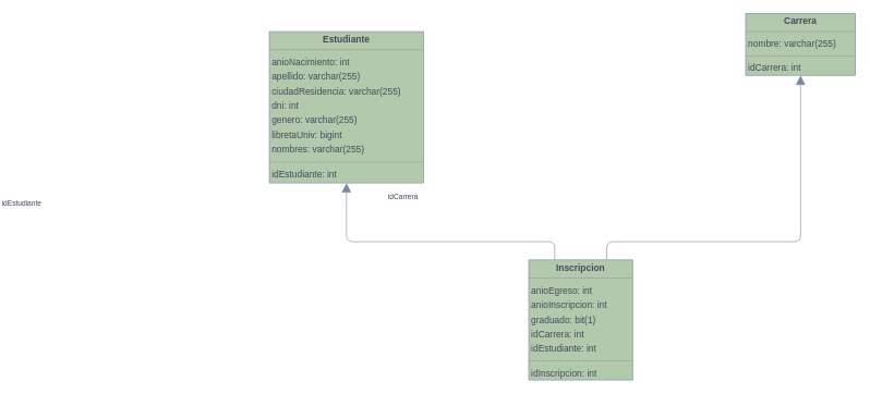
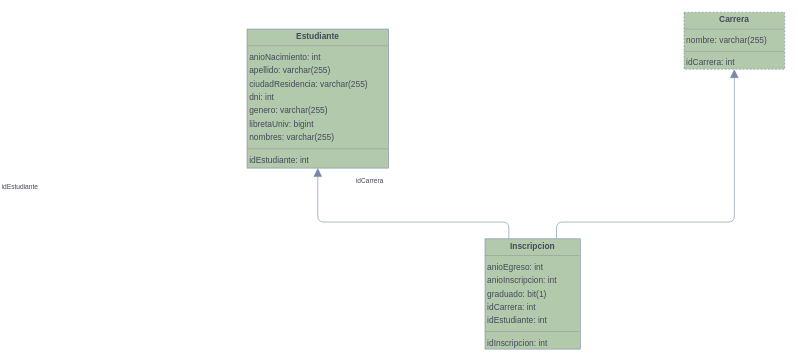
- <mxCell id="2" value="&lt;p style=&quot;margin:0px;margin-top:4px;text-align:center;&quot;&gt;&lt;b&gt;Carrera&lt;/b&gt;&lt;/p&gt;&lt;hr size=&quot;1&quot;/&gt;&lt;p style=&quot;margin:0 0 0 4px;line-height:1.6;&quot;&gt; nombre: varchar(255)&lt;/p&gt;&lt;hr size=&quot;1&quot;/&gt;&lt;p style=&quot;margin:0 0 0 4px;line-height:1.6;&quot;&gt; idCarrera: int&lt;/p&gt;" style="verticalAlign=top;align=left;overflow=fill;fontSize=14;fontFamily=Helvetica;html=1;rounded=0;shadow=0;comic=0;labelBackgroundColor=none;strokeWidth=1;fillColor=#B2C9AB;strokeColor=#788AA3;fontColor=#46495D;" parent="1" vertex="1"><mxGeometry x="749" y="20" width="168" height="95" as="geometry" /></mxCell>
+ <mxCell id="2" value="&lt;p style=&quot;margin:0px;margin-top:4px;text-align:center;&quot;&gt;&lt;b&gt;Carrera&lt;/b&gt;&lt;/p&gt;&lt;hr size=&quot;1&quot;/&gt;&lt;p style=&quot;margin:0 0 0 4px;line-height:1.6;&quot;&gt; nombre: varchar(255)&lt;/p&gt;&lt;hr size=&quot;1&quot;/&gt;&lt;p style=&quot;margin:0 0 0 4px;line-height:1.6;&quot;&gt; idCarrera: int&lt;/p&gt;" style="verticalAlign=top;align=left;overflow=fill;fontSize=14;fontFamily=Helvetica;html=1;rounded=0;shadow=0;comic=0;labelBackgroundColor=none;strokeWidth=1;fillColor=#B2C9AB;strokeColor=#788AA3;fontColor=#46495D;dashed=1;" parent="1" vertex="1"><mxGeometry x="749" y="20" width="168" height="95" as="geometry" /></mxCell>
